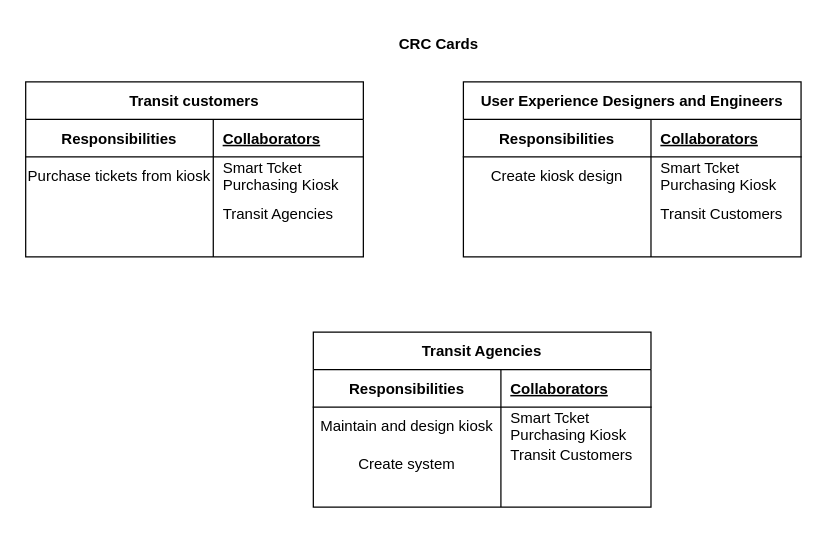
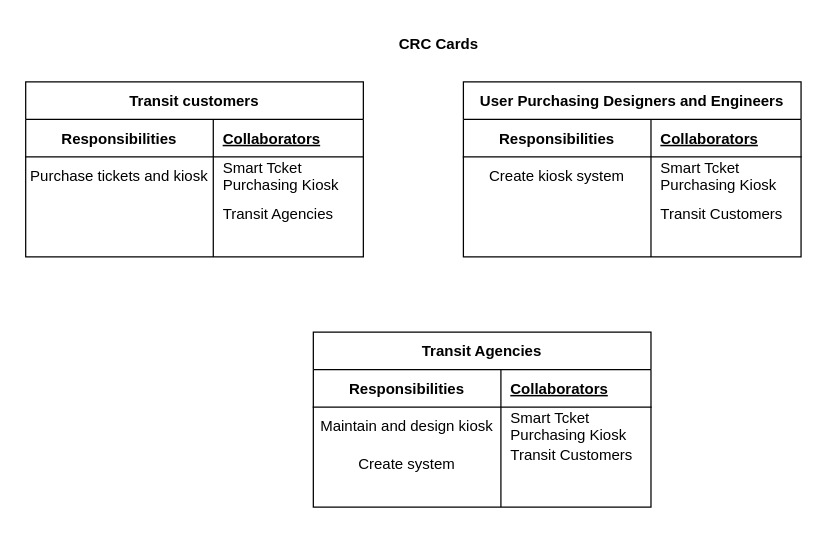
- <mxCell id="15" value="User Experience Designers and Engineers" style="shape=table;startSize=30;container=1;collapsible=1;childLayout=tableLayout;fixedRows=1;rowLines=0;fontStyle=1;align=center;resizeLast=1;" vertex="1" parent="1"><mxGeometry x="370" y="65" width="270" height="140" as="geometry" /></mxCell>
+ <mxCell id="15" value="User Purchasing Designers and Engineers" style="shape=table;startSize=30;container=1;collapsible=1;childLayout=tableLayout;fixedRows=1;rowLines=0;fontStyle=1;align=center;resizeLast=1;" vertex="1" parent="1"><mxGeometry x="370" y="65" width="270" height="140" as="geometry" /></mxCell>
- <mxCell id="7" value=" Purchase tickets from kiosk" style="shape=partialRectangle;connectable=0;fillColor=none;top=0;left=0;bottom=0;right=0;editable=1;overflow=hidden;" vertex="1" parent="6"><mxGeometry width="150" height="30" as="geometry"><mxRectangle width="150" height="30" as="alternateBounds" /></mxGeometry></mxCell>
+ <mxCell id="7" value=" Purchase tickets and kiosk" style="shape=partialRectangle;connectable=0;fillColor=none;top=0;left=0;bottom=0;right=0;editable=1;overflow=hidden;" vertex="1" parent="6"><mxGeometry width="150" height="30" as="geometry"><mxRectangle width="150" height="30" as="alternateBounds" /></mxGeometry></mxCell>
- <mxCell id="20" value="Create kiosk design" style="shape=partialRectangle;connectable=0;fillColor=none;top=0;left=0;bottom=0;right=0;editable=1;overflow=hidden;" vertex="1" parent="19"><mxGeometry width="150" height="30" as="geometry"><mxRectangle width="150" height="30" as="alternateBounds" /></mxGeometry></mxCell>
+ <mxCell id="20" value="Create kiosk system" style="shape=partialRectangle;connectable=0;fillColor=none;top=0;left=0;bottom=0;right=0;editable=1;overflow=hidden;" vertex="1" parent="19"><mxGeometry width="150" height="30" as="geometry"><mxRectangle width="150" height="30" as="alternateBounds" /></mxGeometry></mxCell>
